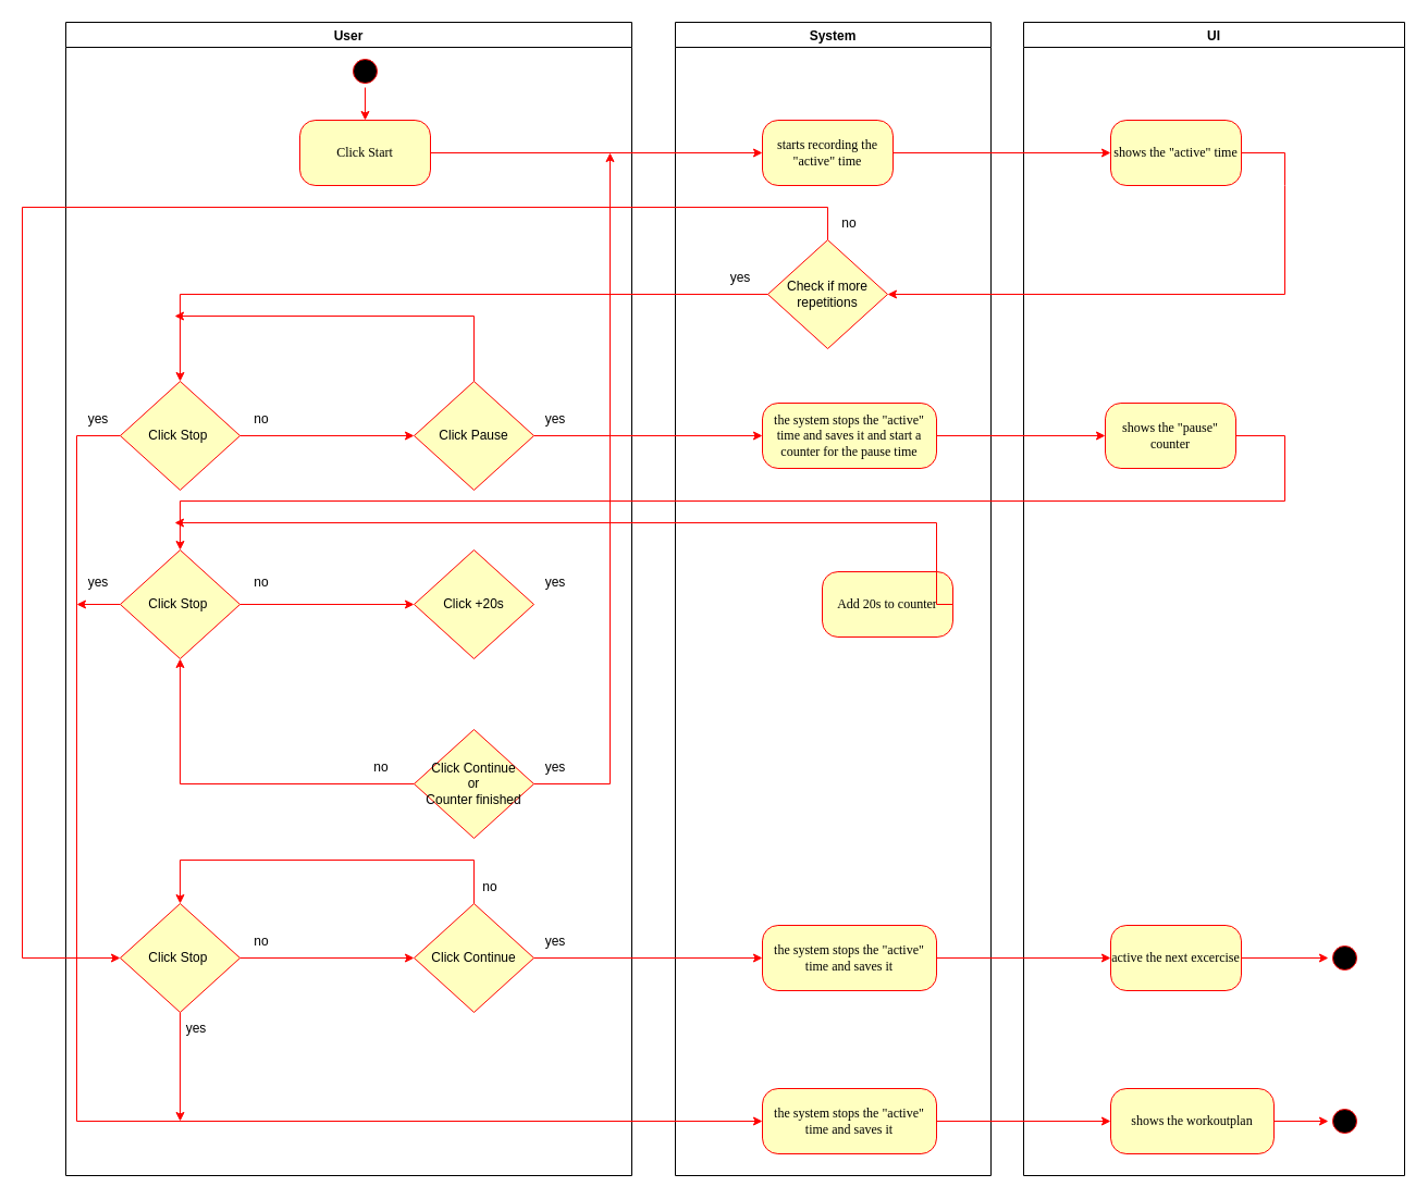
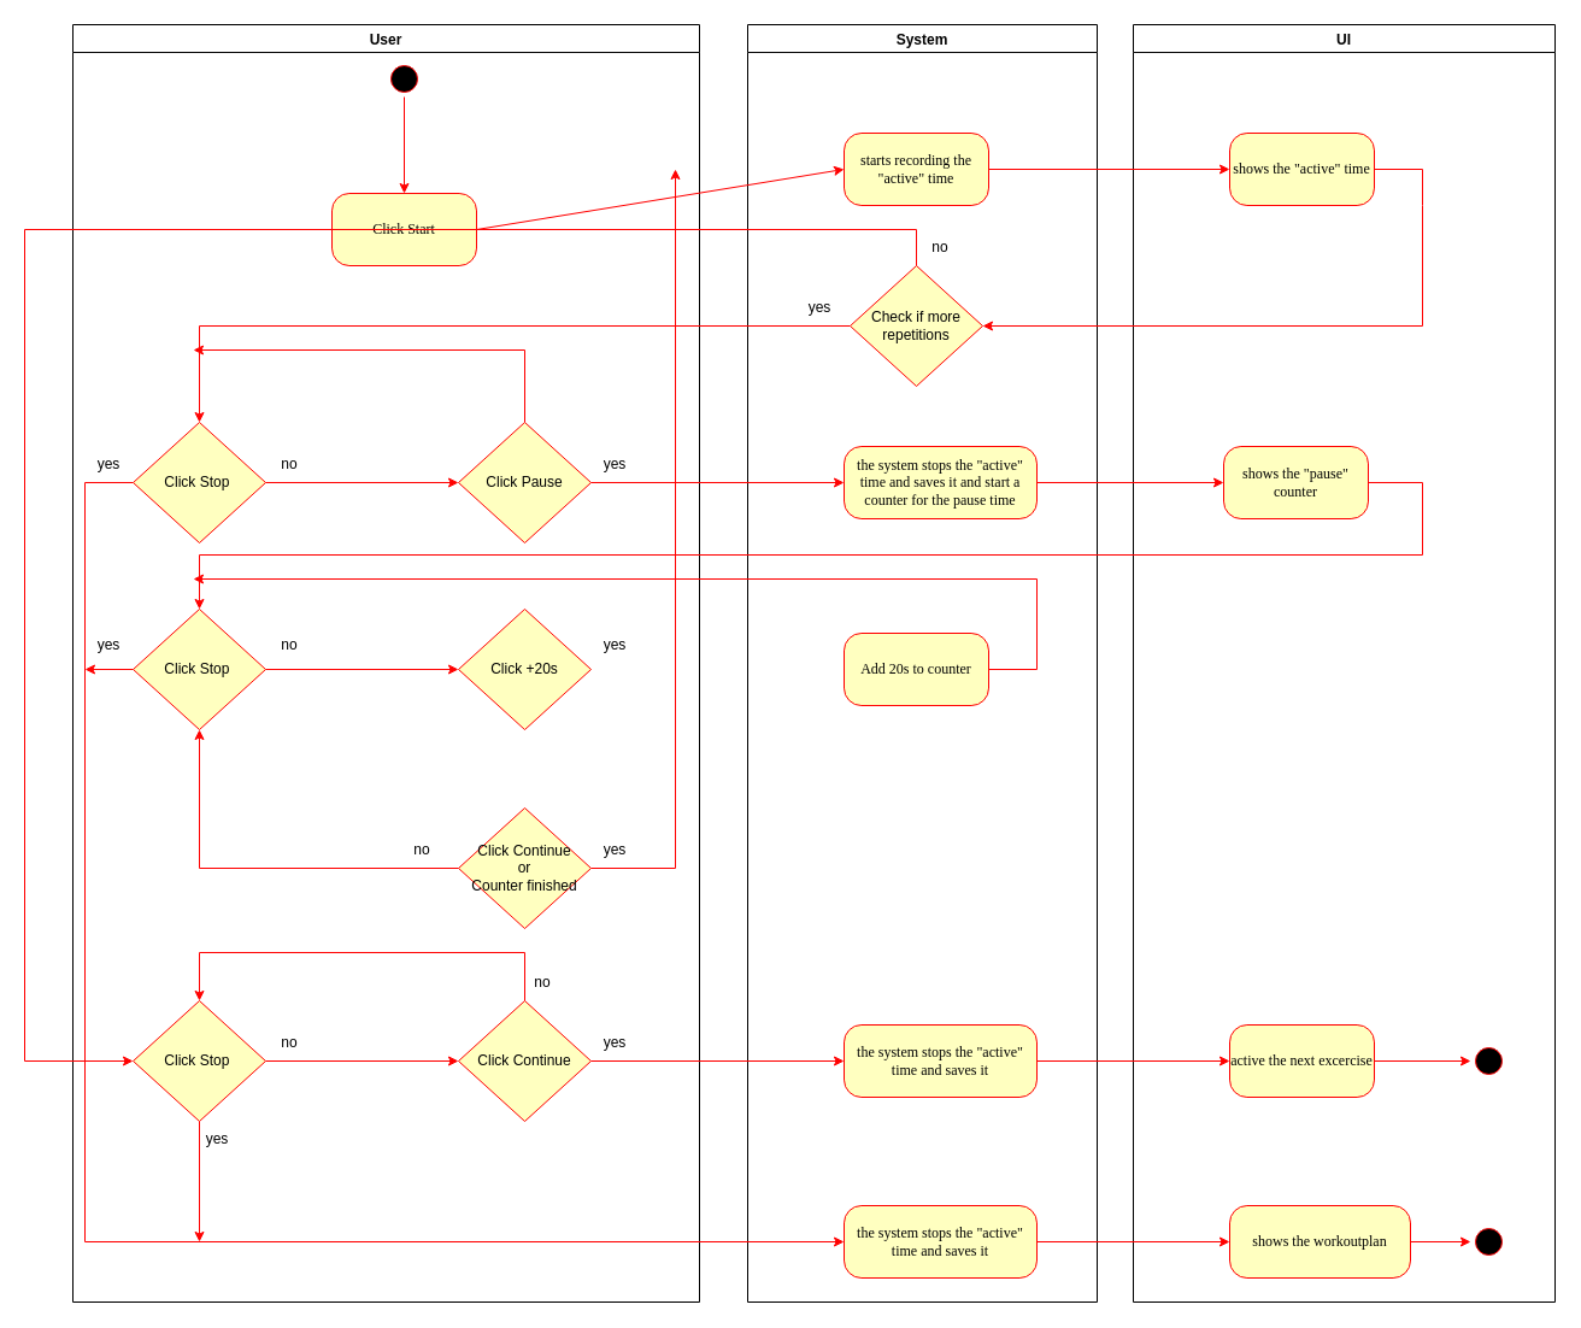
- <mxCell id="4" value="Click Start" style="rounded=1;whiteSpace=wrap;html=1;arcSize=24;fillColor=#ffffc0;strokeColor=#ff0000;shadow=0;comic=0;labelBackgroundColor=none;fontFamily=Verdana;fontSize=12;fontColor=#000000;align=center;" vertex="1" parent="2"><mxGeometry x="215" y="90" width="120" height="60" as="geometry" /></mxCell>
+ <mxCell id="4" value="Click Start" style="rounded=1;whiteSpace=wrap;html=1;arcSize=24;fillColor=#ffffc0;strokeColor=#ff0000;shadow=0;comic=0;labelBackgroundColor=none;fontFamily=Verdana;fontSize=12;fontColor=#000000;align=center;" vertex="1" parent="2"><mxGeometry x="215" y="140" width="120" height="60" as="geometry" /></mxCell>
- <mxCell id="35" value="Add 20s to counter" style="rounded=1;whiteSpace=wrap;html=1;arcSize=24;fillColor=#ffffc0;strokeColor=#ff0000;shadow=0;comic=0;labelBackgroundColor=none;fontFamily=Verdana;fontSize=12;fontColor=#000000;align=center;" vertex="1" parent="30"><mxGeometry x="135" y="505" width="120" height="60" as="geometry" /></mxCell>
+ <mxCell id="35" value="Add 20s to counter" style="rounded=1;whiteSpace=wrap;html=1;arcSize=24;fillColor=#ffffc0;strokeColor=#ff0000;shadow=0;comic=0;labelBackgroundColor=none;fontFamily=Verdana;fontSize=12;fontColor=#000000;align=center;" vertex="1" parent="30"><mxGeometry x="80" y="505" width="120" height="60" as="geometry" /></mxCell>
